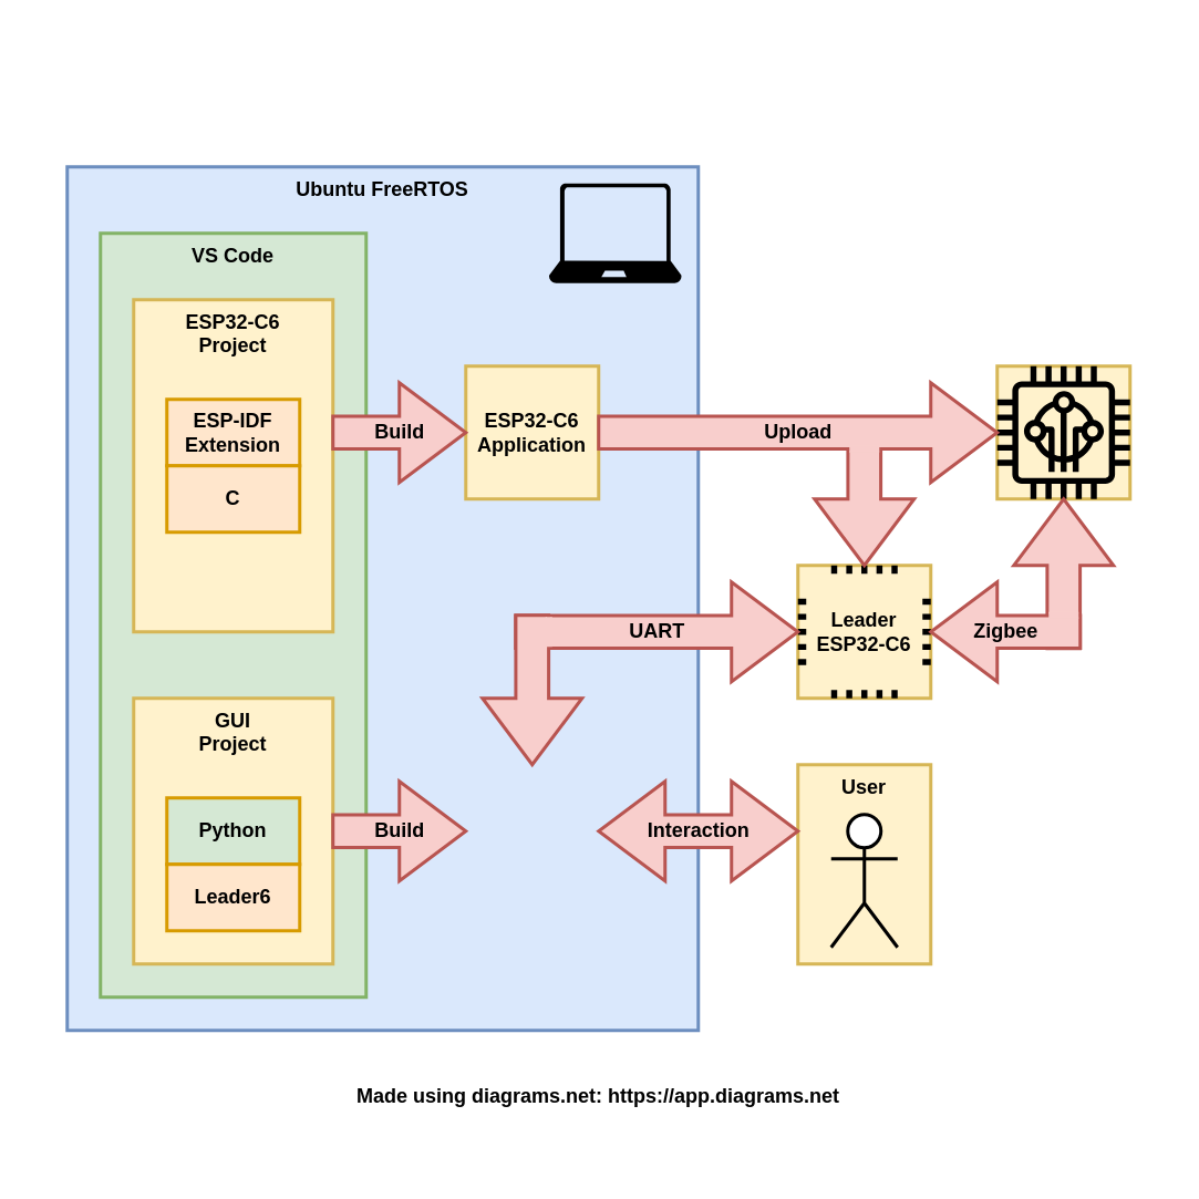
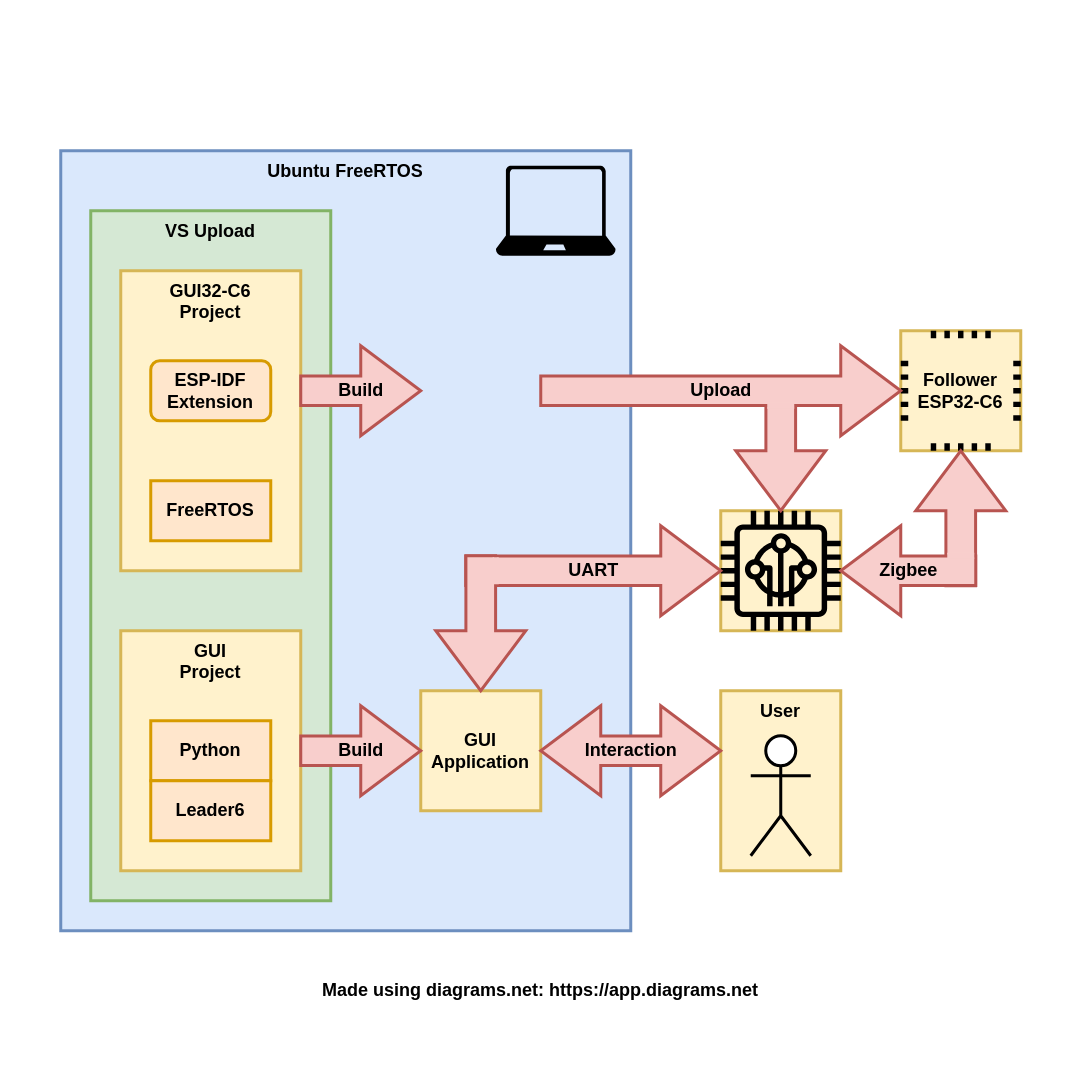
- <mxCell id="4" value="VS Code" style="rounded=0;whiteSpace=wrap;html=1;verticalAlign=top;strokeWidth=2;fontStyle=1;fillColor=#d5e8d4;strokeColor=#82b366;" parent="1" vertex="1"><mxGeometry x="60" y="140" width="160" height="460" as="geometry" /></mxCell>
+ <mxCell id="4" value="VS Upload" style="rounded=0;whiteSpace=wrap;html=1;verticalAlign=top;strokeWidth=2;fontStyle=1;fillColor=#d5e8d4;strokeColor=#82b366;" parent="1" vertex="1"><mxGeometry x="60" y="140" width="160" height="460" as="geometry" /></mxCell>
- <mxCell id="5" value="&lt;div&gt;ESP32-C6&lt;/div&gt;&lt;div&gt;Project&lt;/div&gt;" style="rounded=0;whiteSpace=wrap;html=1;align=center;verticalAlign=top;spacing=2;strokeWidth=2;fontStyle=1;fillColor=#fff2cc;strokeColor=#d6b656;" parent="1" vertex="1"><mxGeometry x="80" y="180" width="120" height="200" as="geometry" /></mxCell>
+ <mxCell id="5" value="&lt;div&gt;GUI32-C6&lt;/div&gt;&lt;div&gt;Project&lt;/div&gt;" style="rounded=0;whiteSpace=wrap;html=1;align=center;verticalAlign=top;spacing=2;strokeWidth=2;fontStyle=1;fillColor=#fff2cc;strokeColor=#d6b656;" parent="1" vertex="1"><mxGeometry x="80" y="180" width="120" height="200" as="geometry" /></mxCell>
- <mxCell id="7" value="&lt;div&gt;ESP-IDF&lt;/div&gt;&lt;div&gt;Extension&lt;/div&gt;" style="rounded=0;whiteSpace=wrap;html=1;strokeWidth=2;fontStyle=1;fillColor=#ffe6cc;strokeColor=#d79b00;" parent="1" vertex="1"><mxGeometry x="100" y="240" width="80" height="40" as="geometry" /></mxCell>
+ <mxCell id="7" value="&lt;div&gt;ESP-IDF&lt;/div&gt;&lt;div&gt;Extension&lt;/div&gt;" style="whiteSpace=wrap;html=1;strokeWidth=2;fontStyle=1;fillColor=#ffe6cc;strokeColor=#d79b00;rounded=1;" parent="1" vertex="1"><mxGeometry x="100" y="240" width="80" height="40" as="geometry" /></mxCell>
- <mxCell id="15" value="&lt;div&gt;ESP32-C6&lt;/div&gt;&lt;div&gt;Application&lt;/div&gt;" style="rounded=0;whiteSpace=wrap;html=1;align=center;verticalAlign=middle;spacing=2;strokeWidth=2;fontStyle=1;fillColor=#fff2cc;strokeColor=#d6b656;" parent="1" vertex="1"><mxGeometry x="280" y="220" width="80" height="80" as="geometry" /></mxCell>
+ <mxCell id="22" value="&lt;div&gt;Follower&lt;/div&gt;&lt;div&gt;ESP32-C6&lt;/div&gt;" style="rounded=0;whiteSpace=wrap;html=1;verticalAlign=middle;strokeWidth=2;fontStyle=1;fillColor=#fff2cc;strokeColor=none;fillStyle=auto;" parent="1" vertex="1"><mxGeometry x="605" y="225" width="70" height="70" as="geometry" /></mxCell>
- <mxCell id="8" value="C" style="rounded=0;whiteSpace=wrap;html=1;strokeWidth=2;fontStyle=1;fillColor=#ffe6cc;strokeColor=#d79b00;" parent="1" vertex="1"><mxGeometry x="100" y="280" width="80" height="40" as="geometry" /></mxCell>
+ <mxCell id="10" value="FreeRTOS" style="rounded=0;whiteSpace=wrap;html=1;strokeWidth=2;fontStyle=1;fillColor=#ffe6cc;strokeColor=#d79b00;" parent="1" vertex="1"><mxGeometry x="100" y="320" width="80" height="40" as="geometry" /></mxCell>
- <mxCell id="25" value="&lt;div&gt;Leader&lt;/div&gt;&lt;div&gt;ESP32-C6&lt;/div&gt;" style="rounded=0;whiteSpace=wrap;html=1;verticalAlign=middle;strokeWidth=2;fontStyle=1;fillColor=#fff2cc;strokeColor=none;fillStyle=auto;" parent="1" vertex="1"><mxGeometry x="485" y="345" width="70" height="70" as="geometry" /></mxCell>
- <mxCell id="9" value="Python" style="rounded=0;whiteSpace=wrap;html=1;strokeWidth=2;fontStyle=1;fillColor=#d5e8d4;strokeColor=#d79b00;" parent="1" vertex="1"><mxGeometry x="100" y="480" width="80" height="40" as="geometry" /></mxCell>
+ <mxCell id="9" value="Python" style="rounded=0;whiteSpace=wrap;html=1;strokeWidth=2;fontStyle=1;fillColor=#ffe6cc;strokeColor=#d79b00;" parent="1" vertex="1"><mxGeometry x="100" y="480" width="80" height="40" as="geometry" /></mxCell>
+ <mxCell id="13" value="&lt;div&gt;GUI&lt;/div&gt;&lt;div&gt;Application&lt;/div&gt;" style="rounded=0;whiteSpace=wrap;html=1;align=center;verticalAlign=middle;spacing=2;strokeWidth=2;fontStyle=1;fillColor=#fff2cc;strokeColor=#d6b656;" parent="1" vertex="1"><mxGeometry x="280" y="460" width="80" height="80" as="geometry" /></mxCell>
